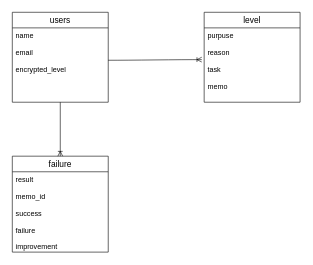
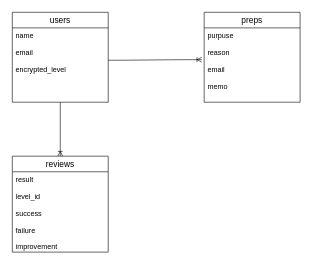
- <mxCell id="3" value="level" style="swimlane;fontStyle=0;childLayout=stackLayout;horizontal=1;startSize=26;horizontalStack=0;resizeParent=1;resizeParentMax=0;resizeLast=0;collapsible=1;marginBottom=0;align=center;fontSize=14;" parent="1" vertex="1"><mxGeometry x="340" y="20" width="160" height="150" as="geometry" /></mxCell>
+ <mxCell id="3" value="preps" style="swimlane;fontStyle=0;childLayout=stackLayout;horizontal=1;startSize=26;horizontalStack=0;resizeParent=1;resizeParentMax=0;resizeLast=0;collapsible=1;marginBottom=0;align=center;fontSize=14;" parent="1" vertex="1"><mxGeometry x="340" y="20" width="160" height="150" as="geometry" /></mxCell>
- <mxCell id="4" value="purpuse&#10;&#10;reason&#10;&#10;task&#10;&#10;memo&#10;&#10;&#10;" style="text;strokeColor=none;fillColor=none;spacingLeft=4;spacingRight=4;overflow=hidden;rotatable=0;points=[[0,0.5],[1,0.5]];portConstraint=eastwest;fontSize=12;" parent="3" vertex="1"><mxGeometry y="26" width="160" height="124" as="geometry" /></mxCell>
+ <mxCell id="4" value="purpuse&#10;&#10;reason&#10;&#10;email&#10;&#10;memo&#10;&#10;&#10;" style="text;strokeColor=none;fillColor=none;spacingLeft=4;spacingRight=4;overflow=hidden;rotatable=0;points=[[0,0.5],[1,0.5]];portConstraint=eastwest;fontSize=12;" parent="3" vertex="1"><mxGeometry y="26" width="160" height="124" as="geometry" /></mxCell>
- <mxCell id="6" value="failure" style="swimlane;fontStyle=0;childLayout=stackLayout;horizontal=1;startSize=26;horizontalStack=0;resizeParent=1;resizeParentMax=0;resizeLast=0;collapsible=1;marginBottom=0;align=center;fontSize=14;" parent="1" vertex="1"><mxGeometry x="20" y="260" width="160" height="160" as="geometry" /></mxCell>
+ <mxCell id="6" value="reviews" style="swimlane;fontStyle=0;childLayout=stackLayout;horizontal=1;startSize=26;horizontalStack=0;resizeParent=1;resizeParentMax=0;resizeLast=0;collapsible=1;marginBottom=0;align=center;fontSize=14;" parent="1" vertex="1"><mxGeometry x="20" y="260" width="160" height="160" as="geometry" /></mxCell>
- <mxCell id="7" value="result&#10;&#10;memo_id&#10;&#10;success&#10;&#10;failure&#10;&#10;improvement&#10;&#10;" style="text;strokeColor=none;fillColor=none;spacingLeft=4;spacingRight=4;overflow=hidden;rotatable=0;points=[[0,0.5],[1,0.5]];portConstraint=eastwest;fontSize=12;" parent="6" vertex="1"><mxGeometry y="26" width="160" height="134" as="geometry" /></mxCell>
+ <mxCell id="7" value="result&#10;&#10;level_id&#10;&#10;success&#10;&#10;failure&#10;&#10;improvement&#10;&#10;" style="text;strokeColor=none;fillColor=none;spacingLeft=4;spacingRight=4;overflow=hidden;rotatable=0;points=[[0,0.5],[1,0.5]];portConstraint=eastwest;fontSize=12;" parent="6" vertex="1"><mxGeometry y="26" width="160" height="134" as="geometry" /></mxCell>
